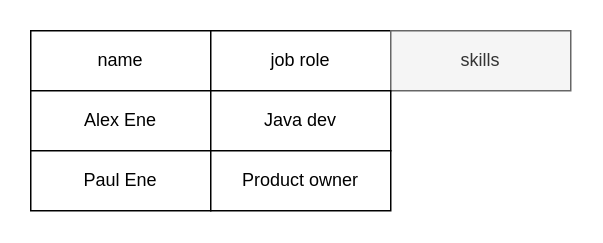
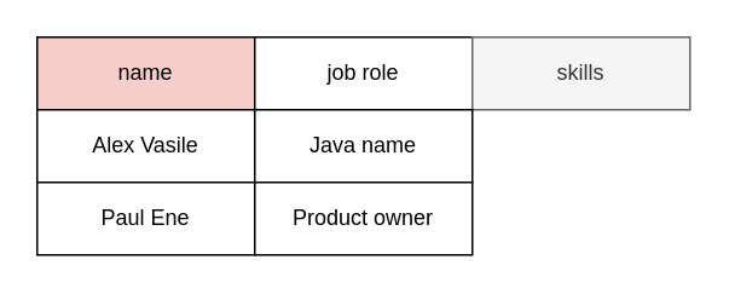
- <mxCell id="2" value="name" style="rounded=0;whiteSpace=wrap;html=1;" parent="1" vertex="1"><mxGeometry x="20" y="20" width="120" height="40" as="geometry" /></mxCell>
+ <mxCell id="2" value="name" style="rounded=0;whiteSpace=wrap;html=1;fillColor=#f8cecc;" parent="1" vertex="1"><mxGeometry x="20" y="20" width="120" height="40" as="geometry" /></mxCell>
- <mxCell id="5" value="Alex Ene" style="rounded=0;whiteSpace=wrap;html=1;" parent="1" vertex="1"><mxGeometry x="20" y="60" width="120" height="40" as="geometry" /></mxCell>
+ <mxCell id="5" value="Alex Vasile" style="rounded=0;whiteSpace=wrap;html=1;" parent="1" vertex="1"><mxGeometry x="20" y="60" width="120" height="40" as="geometry" /></mxCell>
- <mxCell id="7" value="Java dev" style="rounded=0;whiteSpace=wrap;html=1;" parent="1" vertex="1"><mxGeometry x="140" y="60" width="120" height="40" as="geometry" /></mxCell>
+ <mxCell id="7" value="Java name" style="rounded=0;whiteSpace=wrap;html=1;" parent="1" vertex="1"><mxGeometry x="140" y="60" width="120" height="40" as="geometry" /></mxCell>
